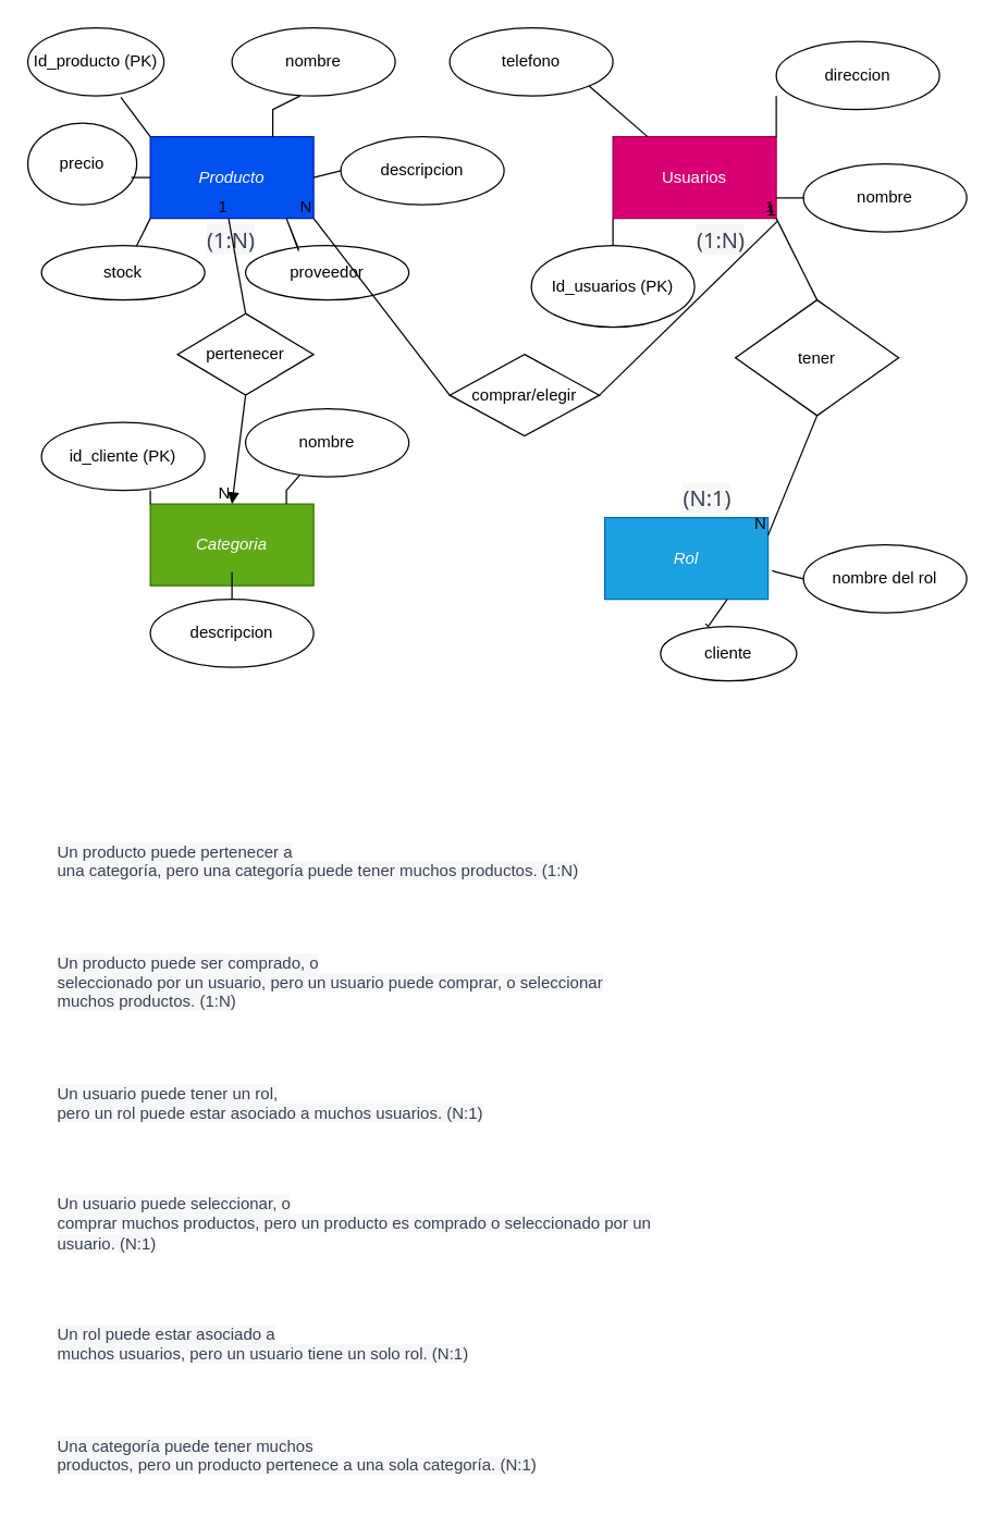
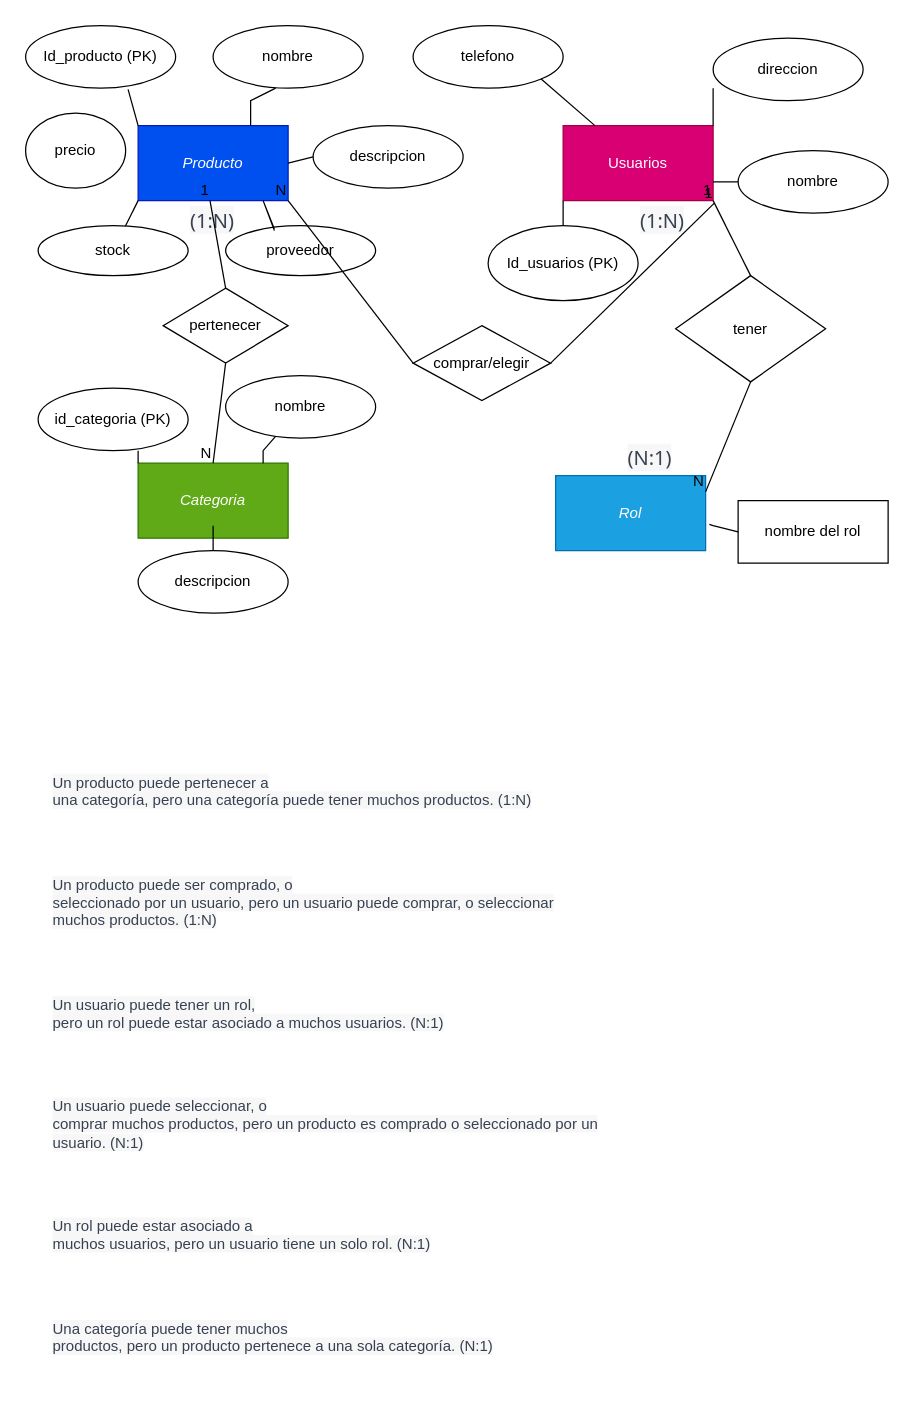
- <mxCell id="21" value="Id_producto (PK)" style="ellipse;whiteSpace=wrap;html=1;" vertex="1" parent="1"><mxGeometry x="20" y="20" width="100" height="50" as="geometry" /></mxCell>
+ <mxCell id="21" value="Id_producto (PK)" style="ellipse;whiteSpace=wrap;html=1;" vertex="1" parent="1"><mxGeometry x="20" width="120" height="50" as="geometry" y="20" /></mxCell>
- <mxCell id="28" value="" style="endArrow=none;html=1;rounded=0;exitX=0.95;exitY=0.667;exitDx=0;exitDy=0;exitPerimeter=0;entryX=0;entryY=0.5;entryDx=0;entryDy=0;" edge="1" parent="1" source="26" target="2"><mxGeometry width="50" height="50" relative="1" as="geometry"><mxPoint x="420" y="290" as="sourcePoint" /><mxPoint x="470" y="240" as="targetPoint" /><Array as="points"><mxPoint x="110" y="130" /></Array></mxGeometry></mxCell>
- <mxCell id="11" value="id_cliente (PK)" style="ellipse;whiteSpace=wrap;html=1;" vertex="1" parent="1"><mxGeometry y="310" width="120" height="50" as="geometry" x="30" /></mxCell>
+ <mxCell id="11" value="id_categoria (PK)" style="ellipse;whiteSpace=wrap;html=1;" vertex="1" parent="1"><mxGeometry y="310" width="120" height="50" as="geometry" x="30" /></mxCell>
- <mxCell id="39" value="" style="endArrow=block;html=1;rounded=0;entryX=0.5;entryY=0;entryDx=0;entryDy=0;exitX=0.5;exitY=1;exitDx=0;exitDy=0;" edge="1" parent="1" source="36" target="4"><mxGeometry relative="1" as="geometry"><mxPoint x="360" y="270" as="sourcePoint" /><mxPoint x="520" y="270" as="targetPoint" /></mxGeometry></mxCell>
+ <mxCell id="39" value="" style="endArrow=none;html=1;rounded=0;entryX=0.5;entryY=0;entryDx=0;entryDy=0;exitX=0.5;exitY=1;exitDx=0;exitDy=0;" edge="1" parent="1" source="36" target="4"><mxGeometry relative="1" as="geometry"><mxPoint x="360" y="270" as="sourcePoint" /><mxPoint x="520" y="270" as="targetPoint" /></mxGeometry></mxCell>
- <mxCell id="10" value="nombre del rol" style="ellipse;whiteSpace=wrap;html=1;" vertex="1" parent="1"><mxGeometry x="590" y="400" width="120" height="50" as="geometry" /></mxCell>
+ <mxCell id="10" value="nombre del rol" style="whiteSpace=wrap;html=1;rounded=0;" vertex="1" parent="1"><mxGeometry x="590" y="400" width="120" height="50" as="geometry" /></mxCell>
- <mxCell id="54" value="" style="endArrow=none;html=1;rounded=0;entryX=0.75;entryY=1;entryDx=0;entryDy=0;exitX=0.33;exitY=-0.05;exitDx=0;exitDy=0;exitPerimeter=0;" edge="1" parent="1" source="52" target="5"><mxGeometry width="50" height="50" relative="1" as="geometry"><mxPoint x="420" y="290" as="sourcePoint" /><mxPoint x="470" y="240" as="targetPoint" /><Array as="points"><mxPoint x="520" y="460" /></Array></mxGeometry></mxCell>
- <mxCell id="52" value="cliente" style="ellipse;whiteSpace=wrap;html=1;align=center;" vertex="1" parent="1"><mxGeometry x="485" y="460" width="100" height="40" as="geometry" /></mxCell>
